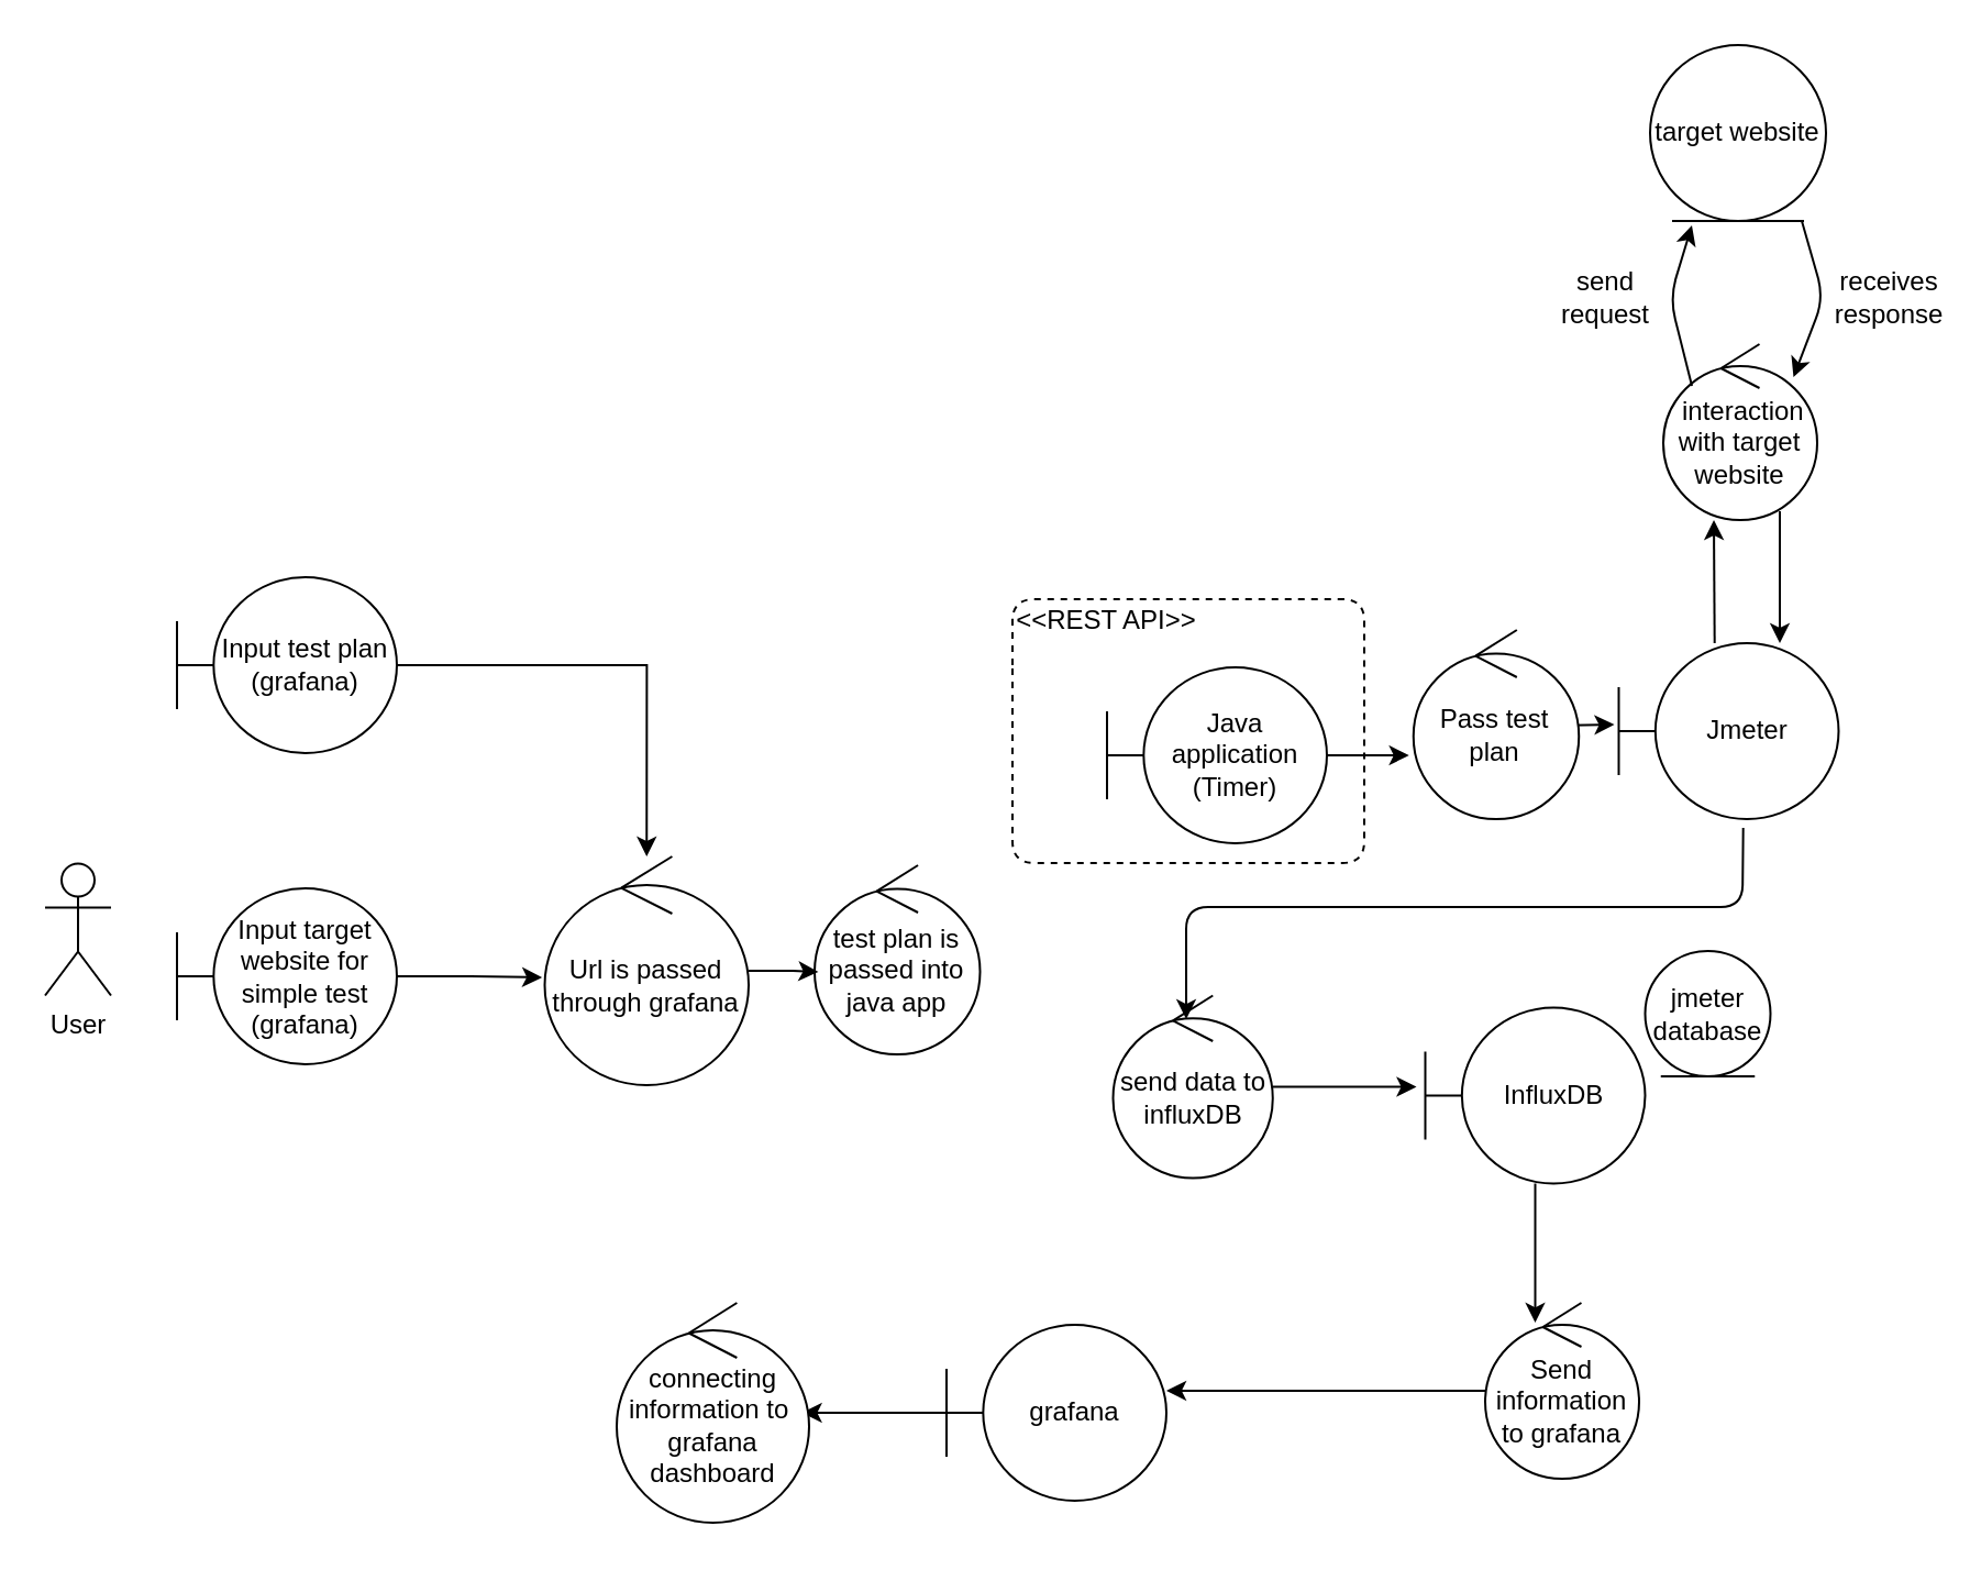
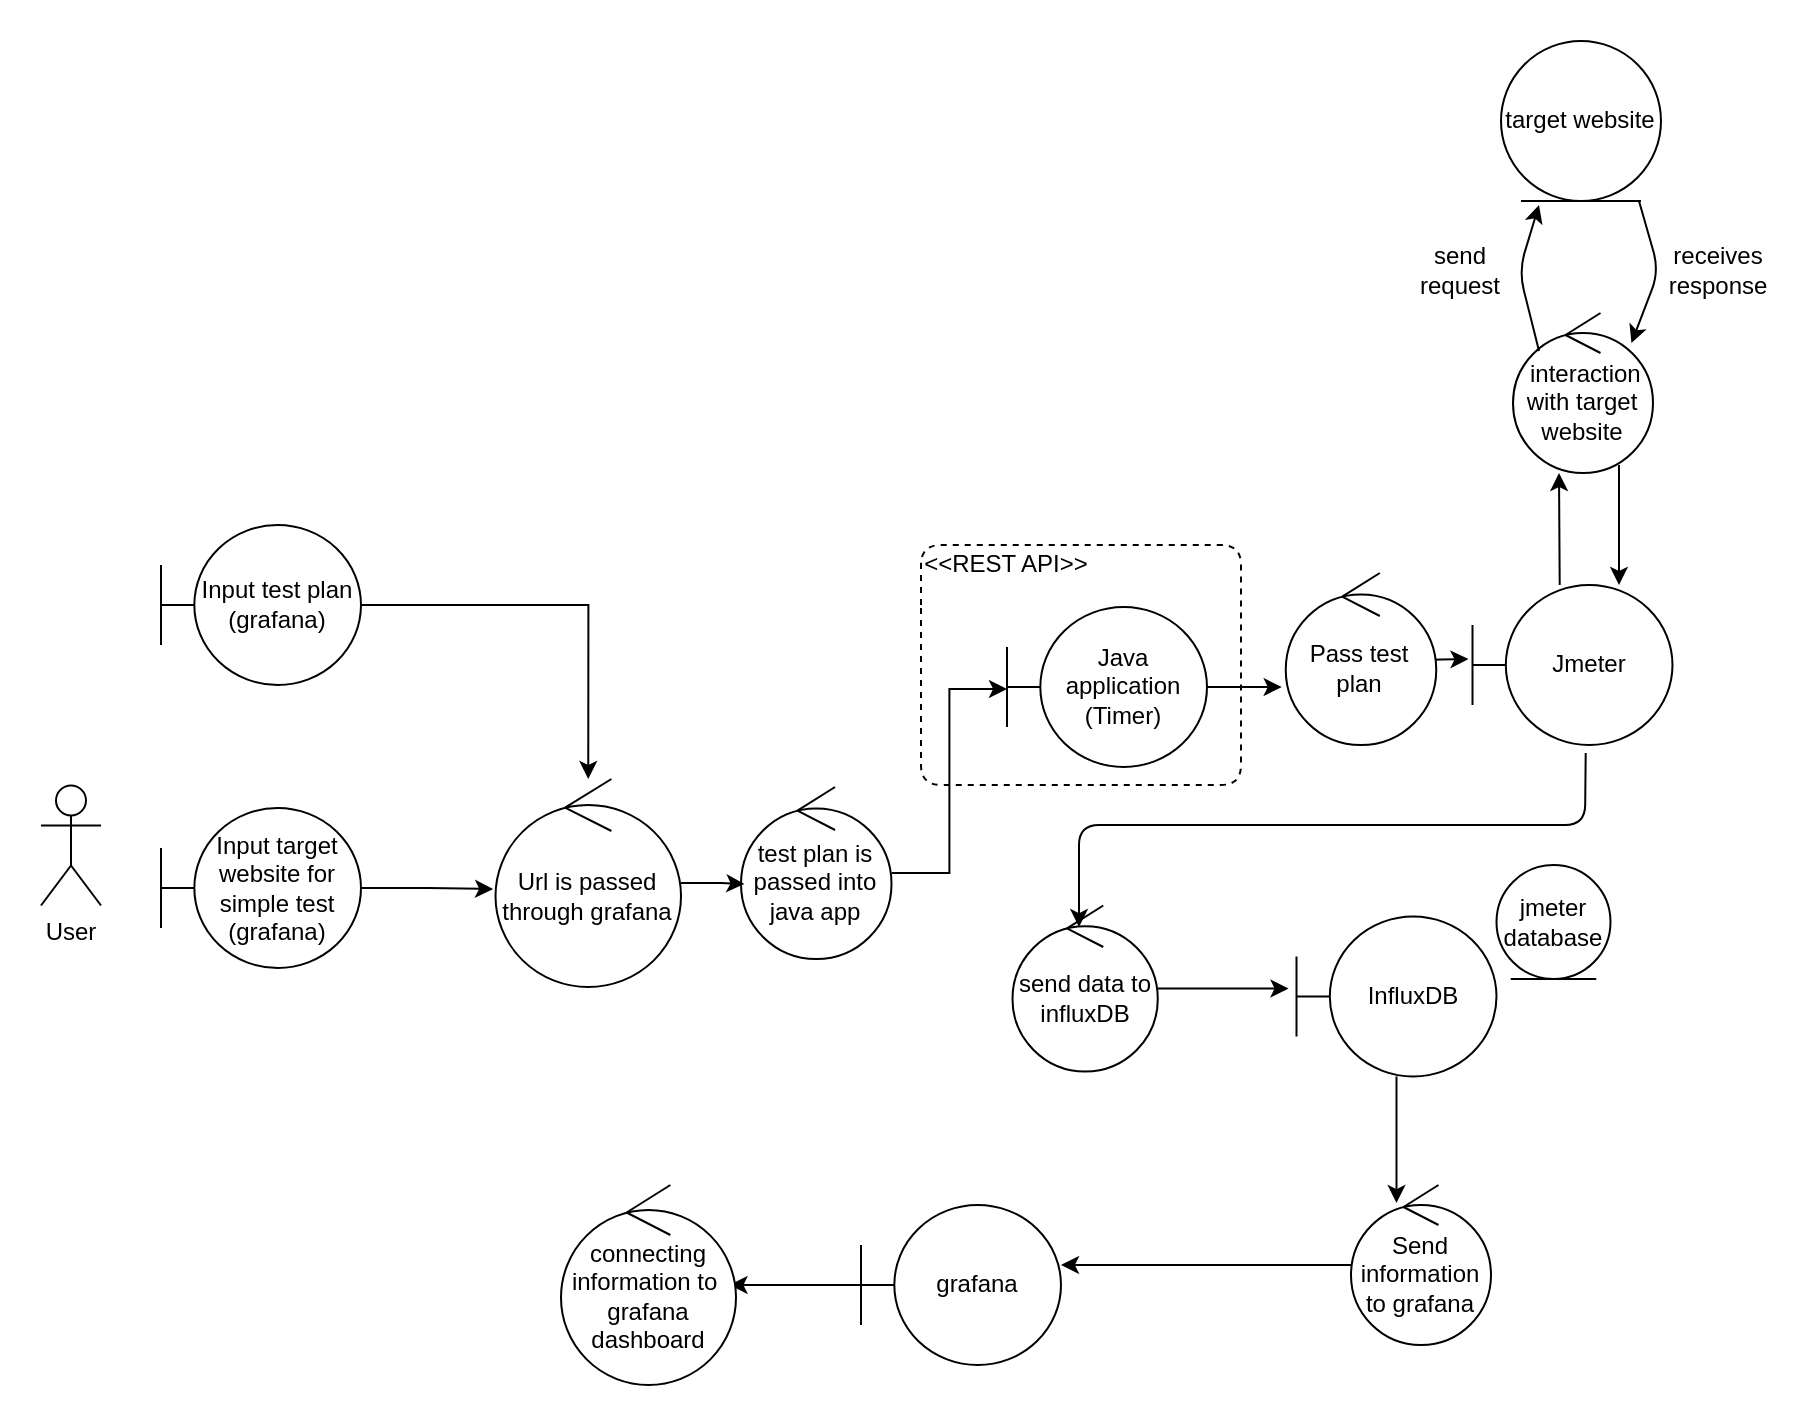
+ <mxCell id="5" style="edgeStyle=orthogonalEdgeStyle;rounded=0;orthogonalLoop=1;jettySize=auto;html=1;entryX=0;entryY=0.513;entryDx=0;entryDy=0;entryPerimeter=0;" parent="1" source="6" target="8" edge="1"><mxGeometry relative="1" as="geometry" /></mxCell>
